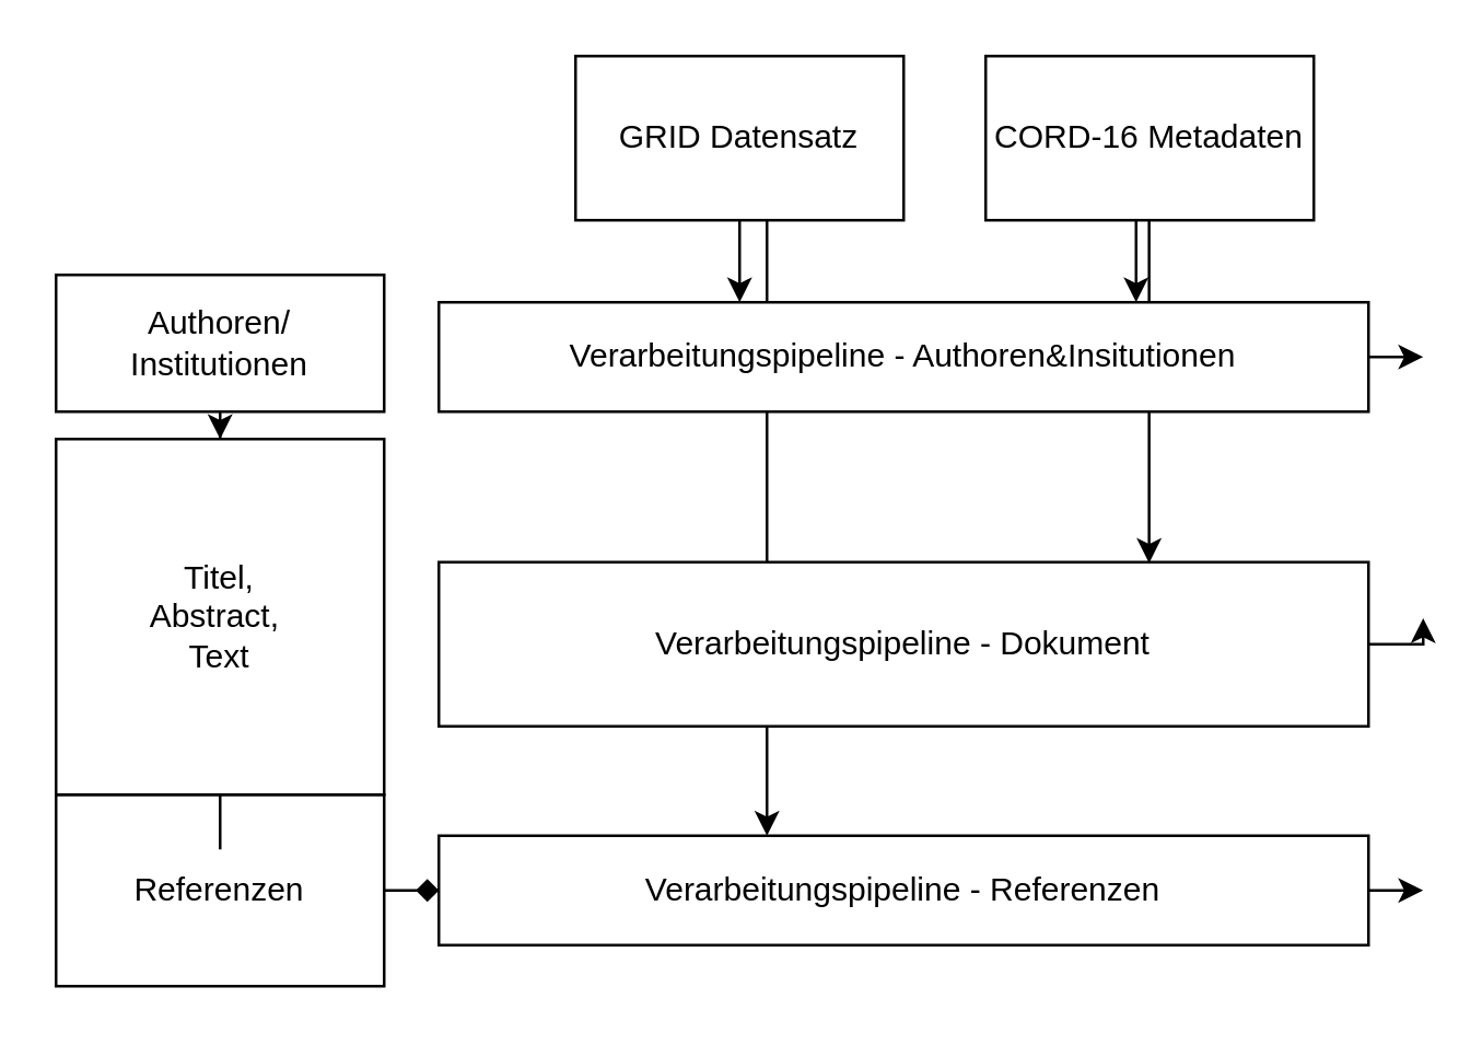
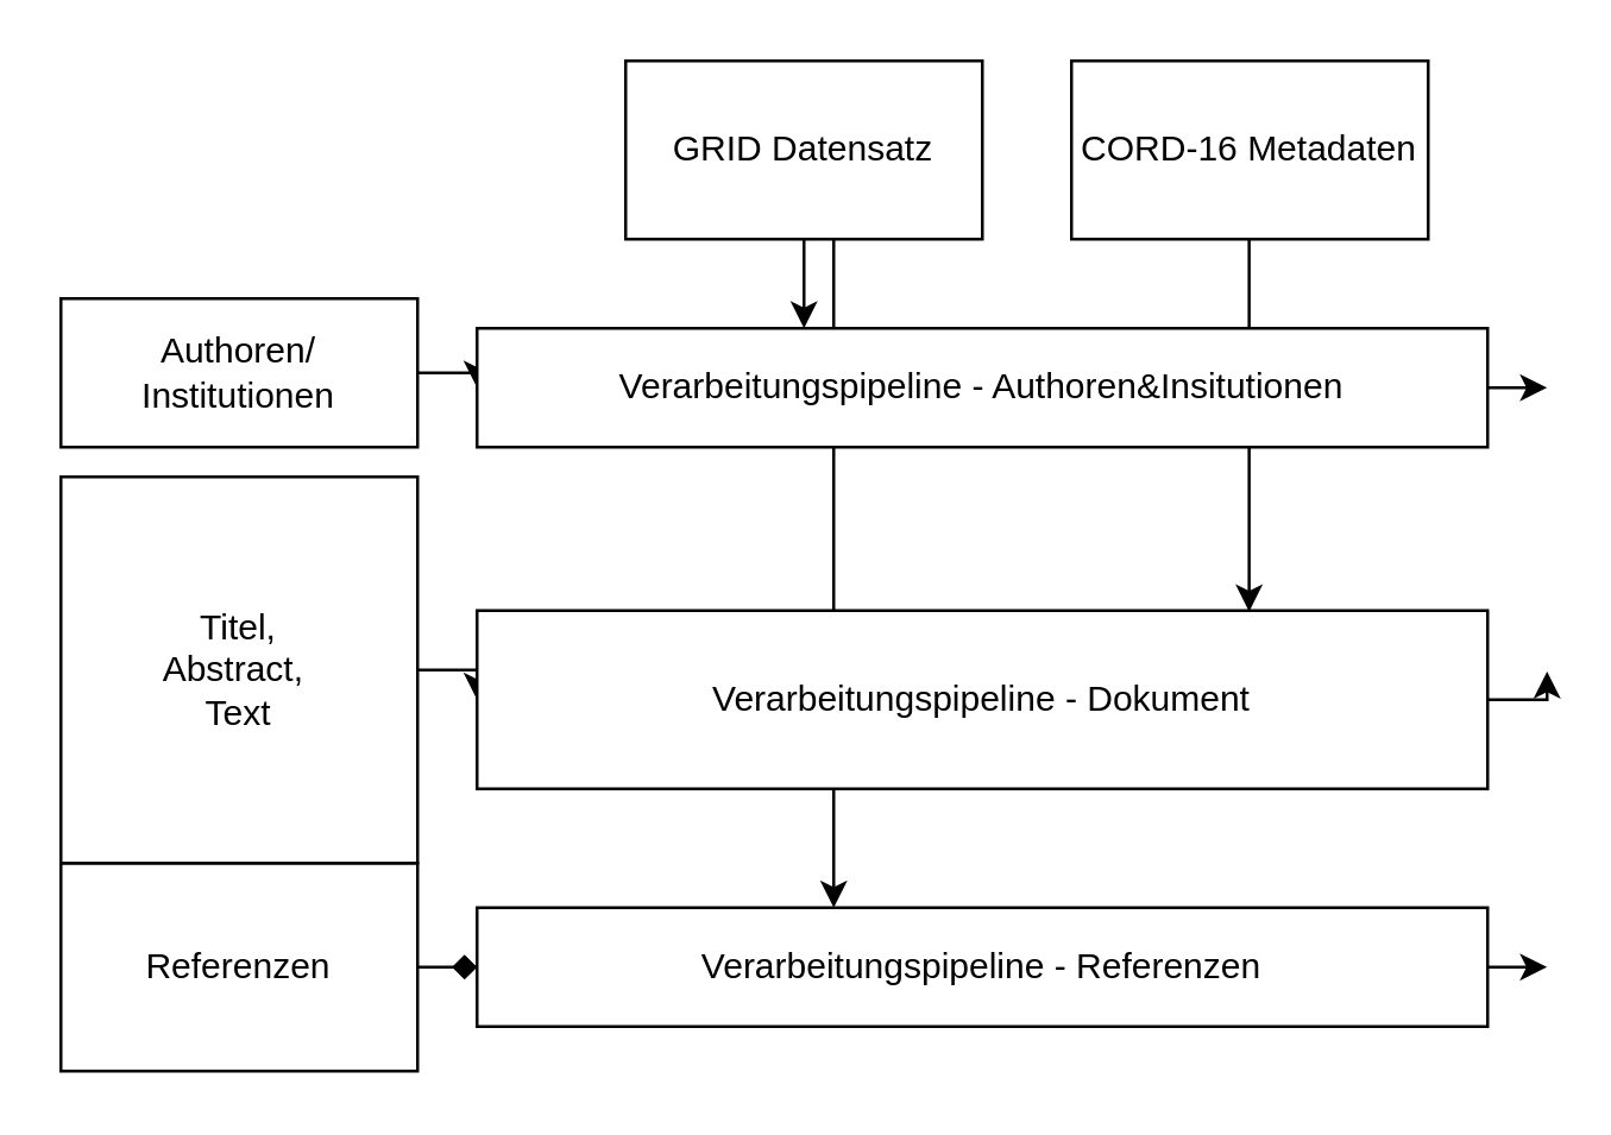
- <mxCell id="13" style="edgeStyle=orthogonalEdgeStyle;rounded=0;orthogonalLoop=1;jettySize=auto;html=1;entryX=0.75;entryY=0;entryDx=0;entryDy=0;" edge="1" parent="1" source="15" target="17"><mxGeometry relative="1" as="geometry"><Array as="points"><mxPoint x="415" y="100" /><mxPoint x="415" y="100" /></Array></mxGeometry></mxCell>
- <mxCell id="4" style="edgeStyle=orthogonalEdgeStyle;rounded=0;jumpStyle=none;orthogonalLoop=1;jettySize=auto;html=1;" edge="1" parent="1" source="5" target="7"><mxGeometry relative="1" as="geometry" /></mxCell>
+ <mxCell id="4" style="edgeStyle=orthogonalEdgeStyle;rounded=0;jumpStyle=none;orthogonalLoop=1;jettySize=auto;html=1;" edge="1" parent="1" source="5" target="17"><mxGeometry relative="1" as="geometry" /></mxCell>
- <mxCell id="6" style="edgeStyle=orthogonalEdgeStyle;rounded=0;jumpStyle=none;orthogonalLoop=1;jettySize=auto;html=1;" edge="1" parent="1" source="7" target="3"><mxGeometry relative="1" as="geometry" /></mxCell>
+ <mxCell id="6" style="edgeStyle=orthogonalEdgeStyle;rounded=0;jumpStyle=none;orthogonalLoop=1;jettySize=auto;html=1;entryX=0;entryY=0.5;entryDx=0;entryDy=0;" edge="1" parent="1" source="7" target="19"><mxGeometry relative="1" as="geometry" /></mxCell>
